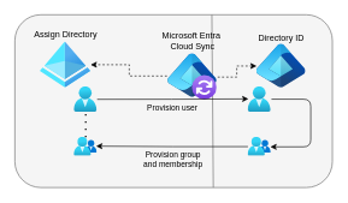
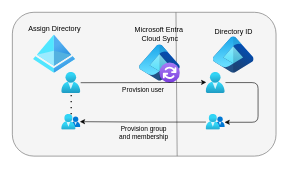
- <mxCell id="9" style="edgeStyle=orthogonalEdgeStyle;rounded=0;orthogonalLoop=1;jettySize=auto;html=1;entryX=0.973;entryY=0.506;entryDx=0;entryDy=0;entryPerimeter=0;startArrow=classic;startFill=1;endArrow=none;dashed=1;fontColor=#000000;strokeColor=#000000;" parent="1" source="6" target="5" edge="1"><mxGeometry relative="1" as="geometry" /></mxCell>
- <mxCell id="10" style="edgeStyle=orthogonalEdgeStyle;rounded=0;orthogonalLoop=1;jettySize=auto;html=1;exitX=-0.018;exitY=0.483;exitDx=0;exitDy=0;exitPerimeter=0;dashed=1;fontColor=#000000;strokeColor=#000000;" parent="1" source="5" target="4" edge="1"><mxGeometry relative="1" as="geometry"><mxPoint x="295" y="708" as="targetPoint" /></mxGeometry></mxCell>
